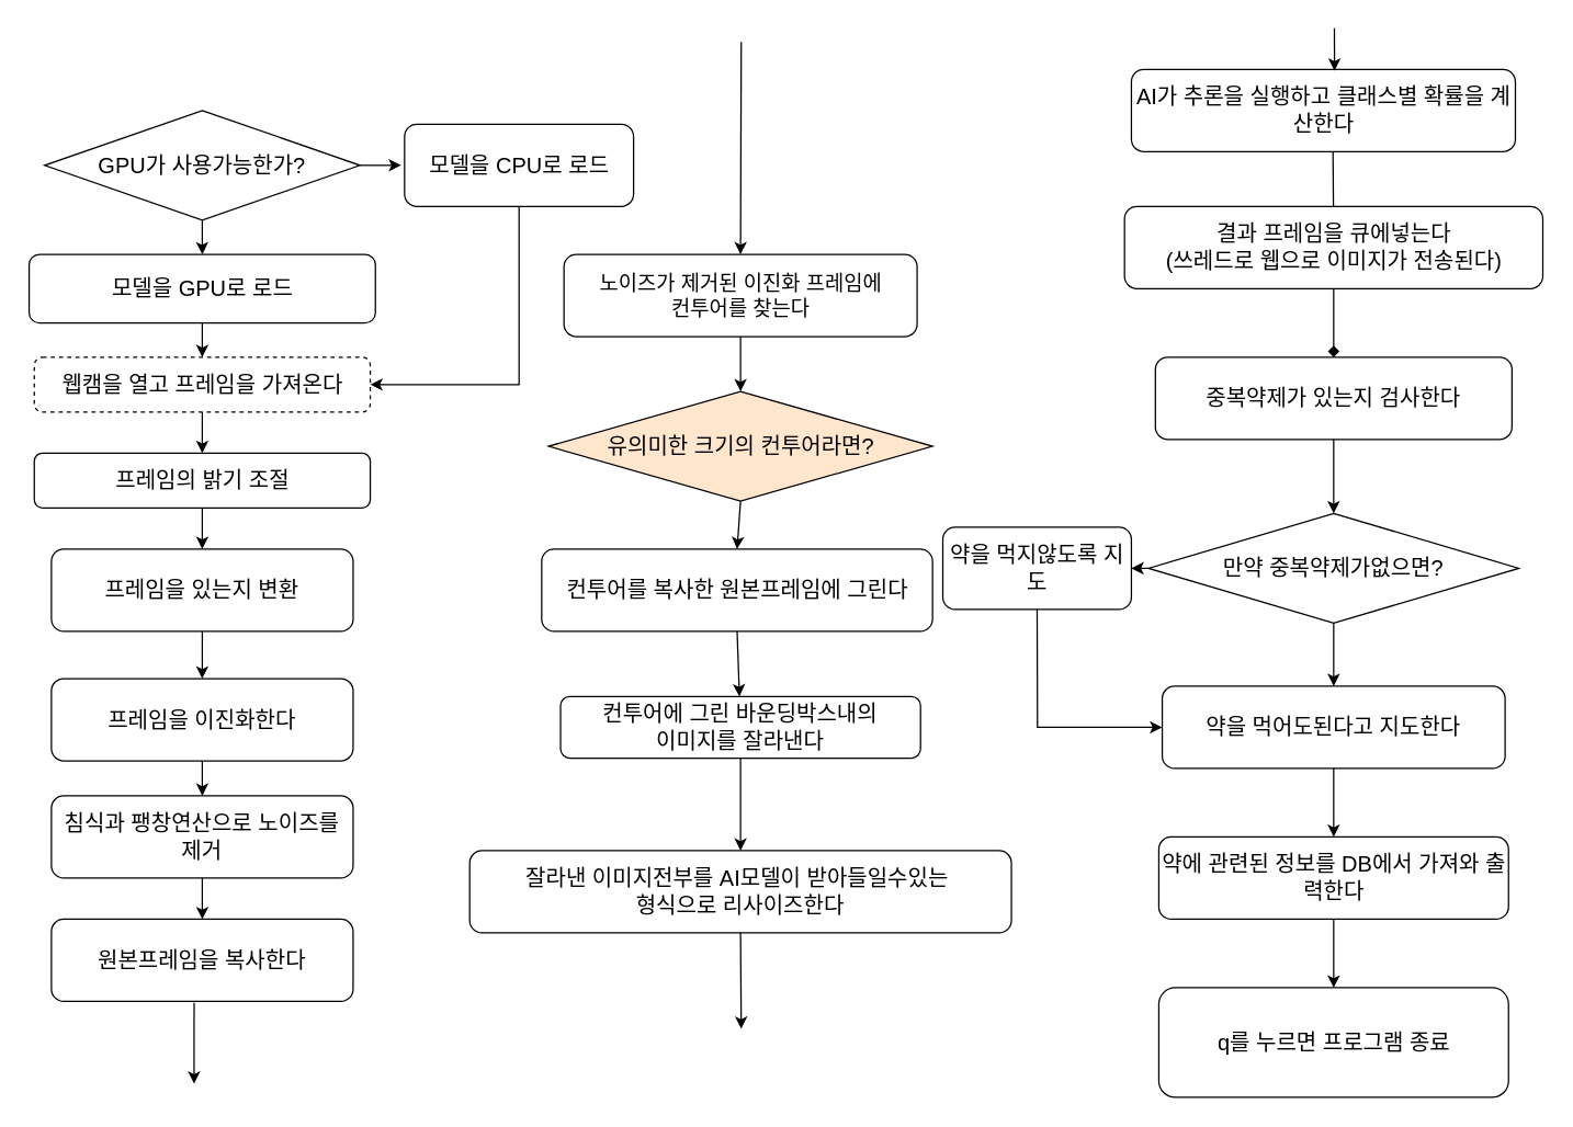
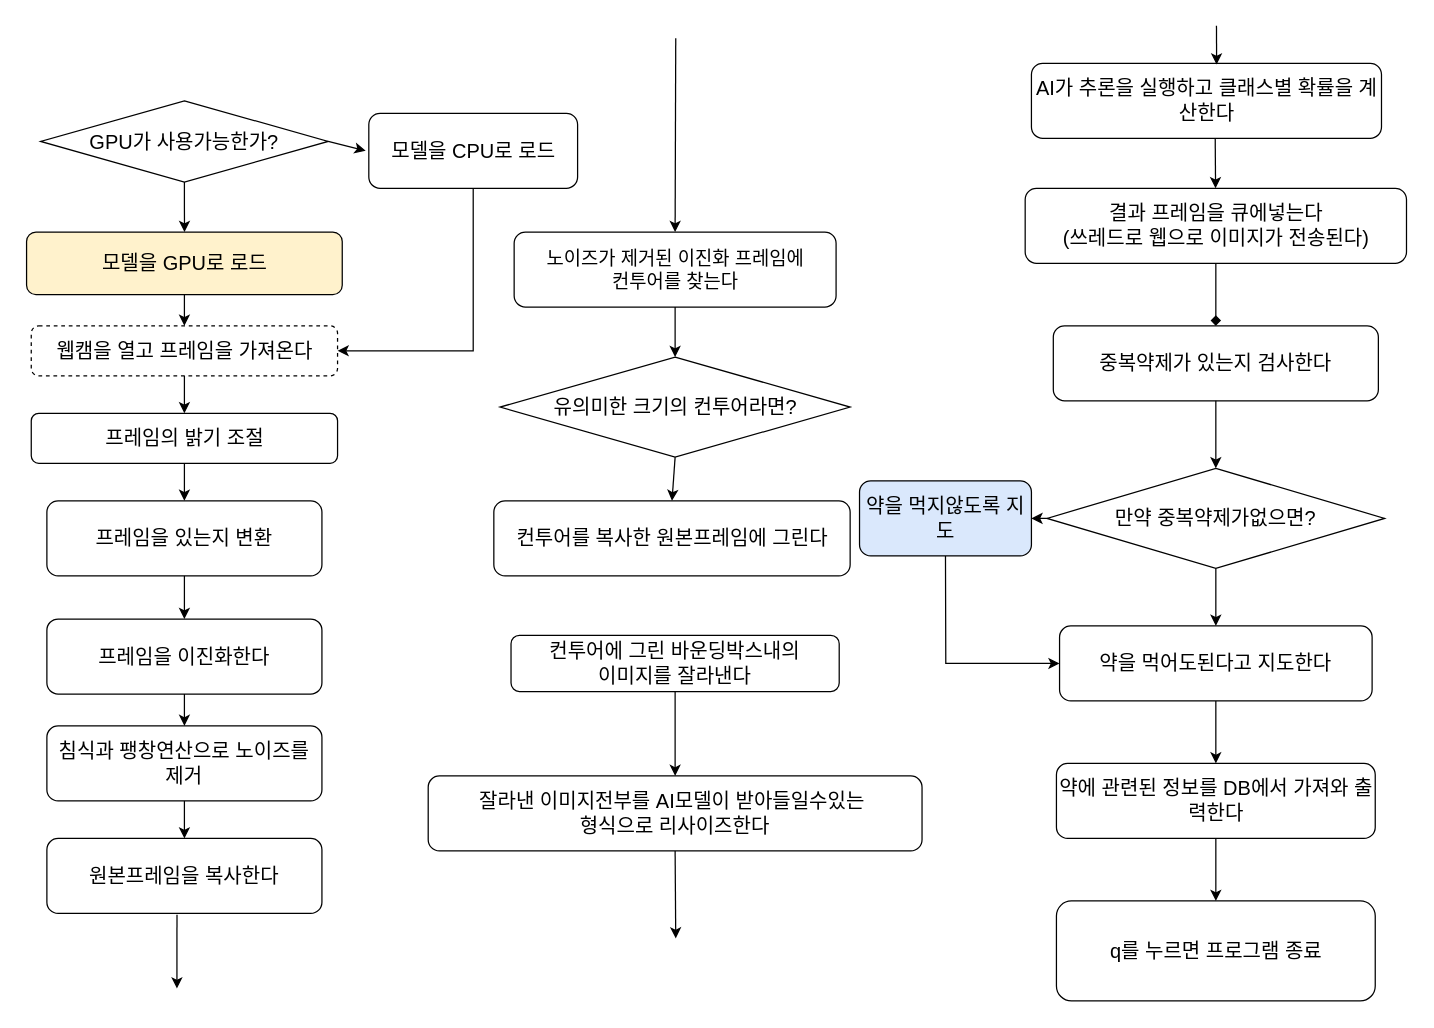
- <mxCell id="4" value="GPU가 사용가능한가?" style="rhombus;whiteSpace=wrap;html=1;fontSize=16;" parent="1" vertex="1"><mxGeometry x="32" y="80" width="230" height="80" as="geometry" /></mxCell>
+ <mxCell id="4" value="GPU가 사용가능한가?" style="rhombus;whiteSpace=wrap;html=1;fontSize=16;" parent="1" vertex="1"><mxGeometry x="32" y="80" width="230" height="65" as="geometry" /></mxCell>
- <mxCell id="41" value="" style="endArrow=none;html=1;rounded=0;exitX=0.525;exitY=1;exitDx=0;exitDy=0;exitPerimeter=0;" edge="1" parent="1" source="17" target="18"><mxGeometry width="50" height="50" relative="1" as="geometry"><mxPoint x="504.5" y="280" as="sourcePoint" /><mxPoint x="554.5" y="230" as="targetPoint" /></mxGeometry></mxCell>
+ <mxCell id="41" value="" style="endArrow=classic;html=1;rounded=0;exitX=0.525;exitY=1;exitDx=0;exitDy=0;exitPerimeter=0;" edge="1" parent="1" source="17" target="18"><mxGeometry width="50" height="50" relative="1" as="geometry"><mxPoint x="504.5" y="280" as="sourcePoint" /><mxPoint x="554.5" y="230" as="targetPoint" /></mxGeometry></mxCell>
- <mxCell id="5" value="모델을 GPU로 로드" style="rounded=1;whiteSpace=wrap;html=1;fontSize=16;" parent="1" vertex="1"><mxGeometry x="20.75" y="185" width="252.5" height="50" as="geometry" /></mxCell>
+ <mxCell id="5" value="모델을 GPU로 로드" style="rounded=1;whiteSpace=wrap;html=1;fontSize=16;fillColor=#fff2cc;" parent="1" vertex="1"><mxGeometry x="20.75" y="185" width="252.5" height="50" as="geometry" /></mxCell>
- <mxCell id="14" value="유의미한 크기의 컨투어라면?" style="rhombus;whiteSpace=wrap;html=1;fontSize=16;fillColor=#ffe6cc;" parent="1" vertex="1"><mxGeometry x="399.5" y="285" width="280" height="80" as="geometry" /></mxCell>
+ <mxCell id="14" value="유의미한 크기의 컨투어라면?" style="rhombus;whiteSpace=wrap;html=1;fontSize=16;" parent="1" vertex="1"><mxGeometry x="399.5" y="285" width="280" height="80" as="geometry" /></mxCell>
- <mxCell id="22" value="약을 먹지않도록 지도" style="rounded=1;whiteSpace=wrap;html=1;fontSize=16;" parent="1" vertex="1"><mxGeometry x="687" y="384" width="137.5" height="60" as="geometry" /></mxCell>
+ <mxCell id="22" value="약을 먹지않도록 지도" style="rounded=1;whiteSpace=wrap;html=1;fontSize=16;fillColor=#dae8fc;" parent="1" vertex="1"><mxGeometry x="687" y="384" width="137.5" height="60" as="geometry" /></mxCell>
- <mxCell id="37" value="" style="endArrow=classic;html=1;rounded=0;exitX=0.5;exitY=1;exitDx=0;exitDy=0;" edge="1" parent="1" source="13" target="15"><mxGeometry width="50" height="50" relative="1" as="geometry"><mxPoint x="492" y="480" as="sourcePoint" /><mxPoint x="542" y="430" as="targetPoint" /></mxGeometry></mxCell>
